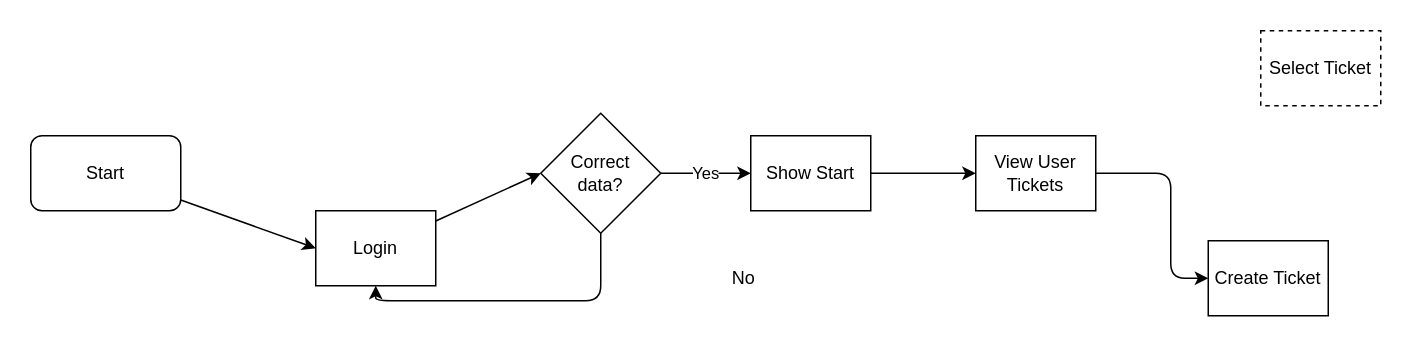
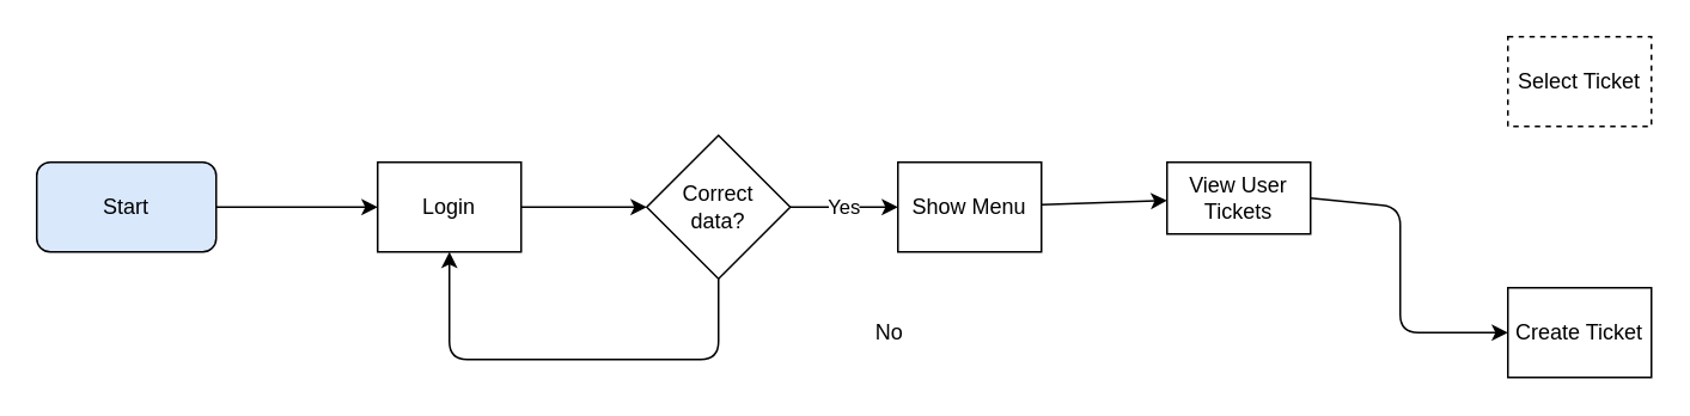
- <mxCell id="3" value="Start" style="rounded=1;whiteSpace=wrap;html=1;" parent="1" vertex="1"><mxGeometry x="20" y="90" width="100" height="50" as="geometry" /></mxCell>
+ <mxCell id="3" value="Start" style="rounded=1;whiteSpace=wrap;html=1;fillColor=#dae8fc;" parent="1" vertex="1"><mxGeometry x="20" y="90" width="100" height="50" as="geometry" /></mxCell>
- <mxCell id="11" value="Show Start" style="rounded=0;whiteSpace=wrap;html=1;" parent="1" vertex="1"><mxGeometry x="500" y="90" width="80" height="50" as="geometry" /></mxCell>
+ <mxCell id="11" value="Show Menu" style="rounded=0;whiteSpace=wrap;html=1;" parent="1" vertex="1"><mxGeometry x="500" y="90" width="80" height="50" as="geometry" /></mxCell>
- <mxCell id="14" value="View User Tickets" style="rounded=0;whiteSpace=wrap;html=1;" parent="1" vertex="1"><mxGeometry x="650" y="90" width="80" height="50" as="geometry" /></mxCell>
+ <mxCell id="14" value="View User Tickets" style="rounded=0;whiteSpace=wrap;html=1;" parent="1" vertex="1"><mxGeometry x="650" y="90" width="80" height="40" as="geometry" /></mxCell>
- <mxCell id="5" value="Login" style="rounded=0;whiteSpace=wrap;html=1;" parent="1" vertex="1"><mxGeometry x="210" y="140" width="80" height="50" as="geometry" /></mxCell>
+ <mxCell id="5" value="Login" style="rounded=0;whiteSpace=wrap;html=1;" parent="1" vertex="1"><mxGeometry x="210" y="90" width="80" height="50" as="geometry" /></mxCell>
- <mxCell id="12" value="Create Ticket" style="rounded=0;whiteSpace=wrap;html=1;" parent="1" vertex="1"><mxGeometry x="805" y="160" width="80" height="50" as="geometry" /></mxCell>
+ <mxCell id="12" value="Create Ticket" style="rounded=0;whiteSpace=wrap;html=1;" parent="1" vertex="1"><mxGeometry x="840" y="160" width="80" height="50" as="geometry" /></mxCell>
